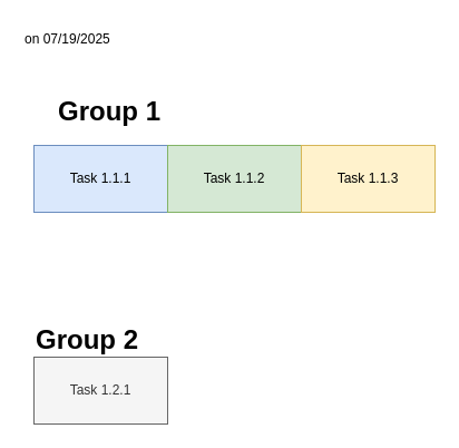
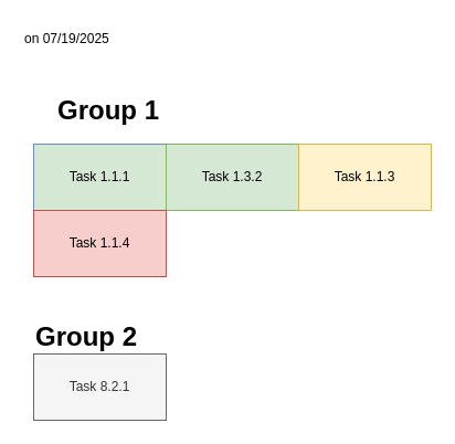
- <mxCell id="2" value="Task 1.1.1" style="rounded=0;whiteSpace=wrap;html=1;fillColor=#dae8fc;strokeColor=#6c8ebf;" vertex="1" parent="1"><mxGeometry x="30" y="130" width="120" height="60" as="geometry" /></mxCell>
+ <mxCell id="2" value="Task 1.1.1" style="rounded=0;whiteSpace=wrap;html=1;fillColor=#d5e8d4;strokeColor=#6c8ebf;" vertex="1" parent="1"><mxGeometry x="30" y="130" width="120" height="60" as="geometry" /></mxCell>
- <mxCell id="3" value="Task 1.1.2" style="rounded=0;whiteSpace=wrap;html=1;fillColor=#d5e8d4;strokeColor=#82b366;" vertex="1" parent="1"><mxGeometry x="150" y="130" width="120" height="60" as="geometry" /></mxCell>
+ <mxCell id="3" value="Task 1.3.2" style="rounded=0;whiteSpace=wrap;html=1;fillColor=#d5e8d4;strokeColor=#82b366;" vertex="1" parent="1"><mxGeometry x="150" y="130" width="120" height="60" as="geometry" /></mxCell>
+ <mxCell id="5" value="Task 1.1.4" style="rounded=0;whiteSpace=wrap;html=1;fillColor=#f8cecc;strokeColor=#b85450;" vertex="1" parent="1"><mxGeometry x="30" y="190" width="120" height="60" as="geometry" /></mxCell>
- <mxCell id="8" value="Task 1.2.1" style="rounded=0;whiteSpace=wrap;html=1;fillColor=#f5f5f5;strokeColor=#666666;fontColor=#333333;" vertex="1" parent="1"><mxGeometry x="30" y="320" width="120" height="60" as="geometry" /></mxCell>
+ <mxCell id="8" value="Task 8.2.1" style="rounded=0;whiteSpace=wrap;html=1;fillColor=#f5f5f5;strokeColor=#666666;fontColor=#333333;" vertex="1" parent="1"><mxGeometry x="30" y="320" width="120" height="60" as="geometry" /></mxCell>
